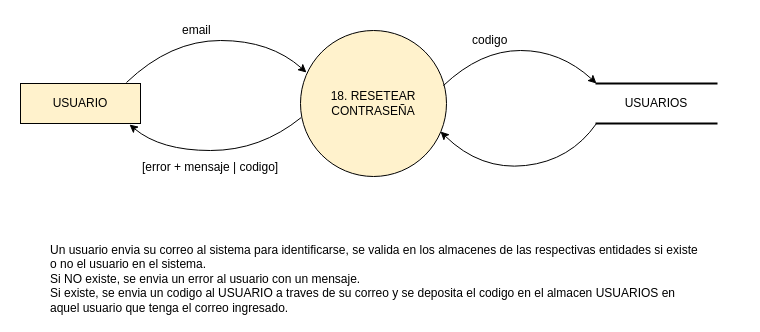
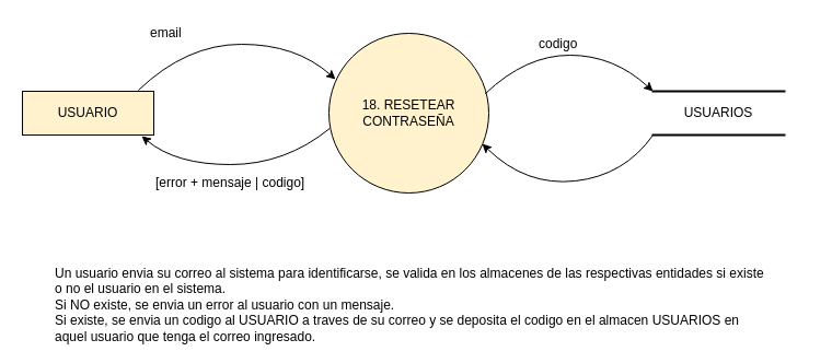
- <mxCell id="7" value="email" style="text;html=1;resizable=0;points=[];autosize=1;align=left;verticalAlign=top;spacingTop=-4;" parent="1" vertex="1"><mxGeometry x="180" y="20" width="50" height="20" as="geometry" /></mxCell>
+ <mxCell id="7" value="email" style="text;html=1;resizable=0;points=[];autosize=1;align=left;verticalAlign=top;spacingTop=-4;" parent="1" vertex="1"><mxGeometry x="135" y="20" width="50" height="20" as="geometry" /></mxCell>
- <mxCell id="4" value="codigo" style="text;html=1;resizable=0;points=[];autosize=1;align=left;verticalAlign=top;spacingTop=-4;" parent="1" vertex="1"><mxGeometry x="470" y="30" width="50" height="20" as="geometry" /></mxCell>
+ <mxCell id="4" value="codigo" style="text;html=1;resizable=0;points=[];autosize=1;align=left;verticalAlign=top;spacingTop=-4;" parent="1" vertex="1"><mxGeometry x="490" y="30" width="50" height="20" as="geometry" /></mxCell>
